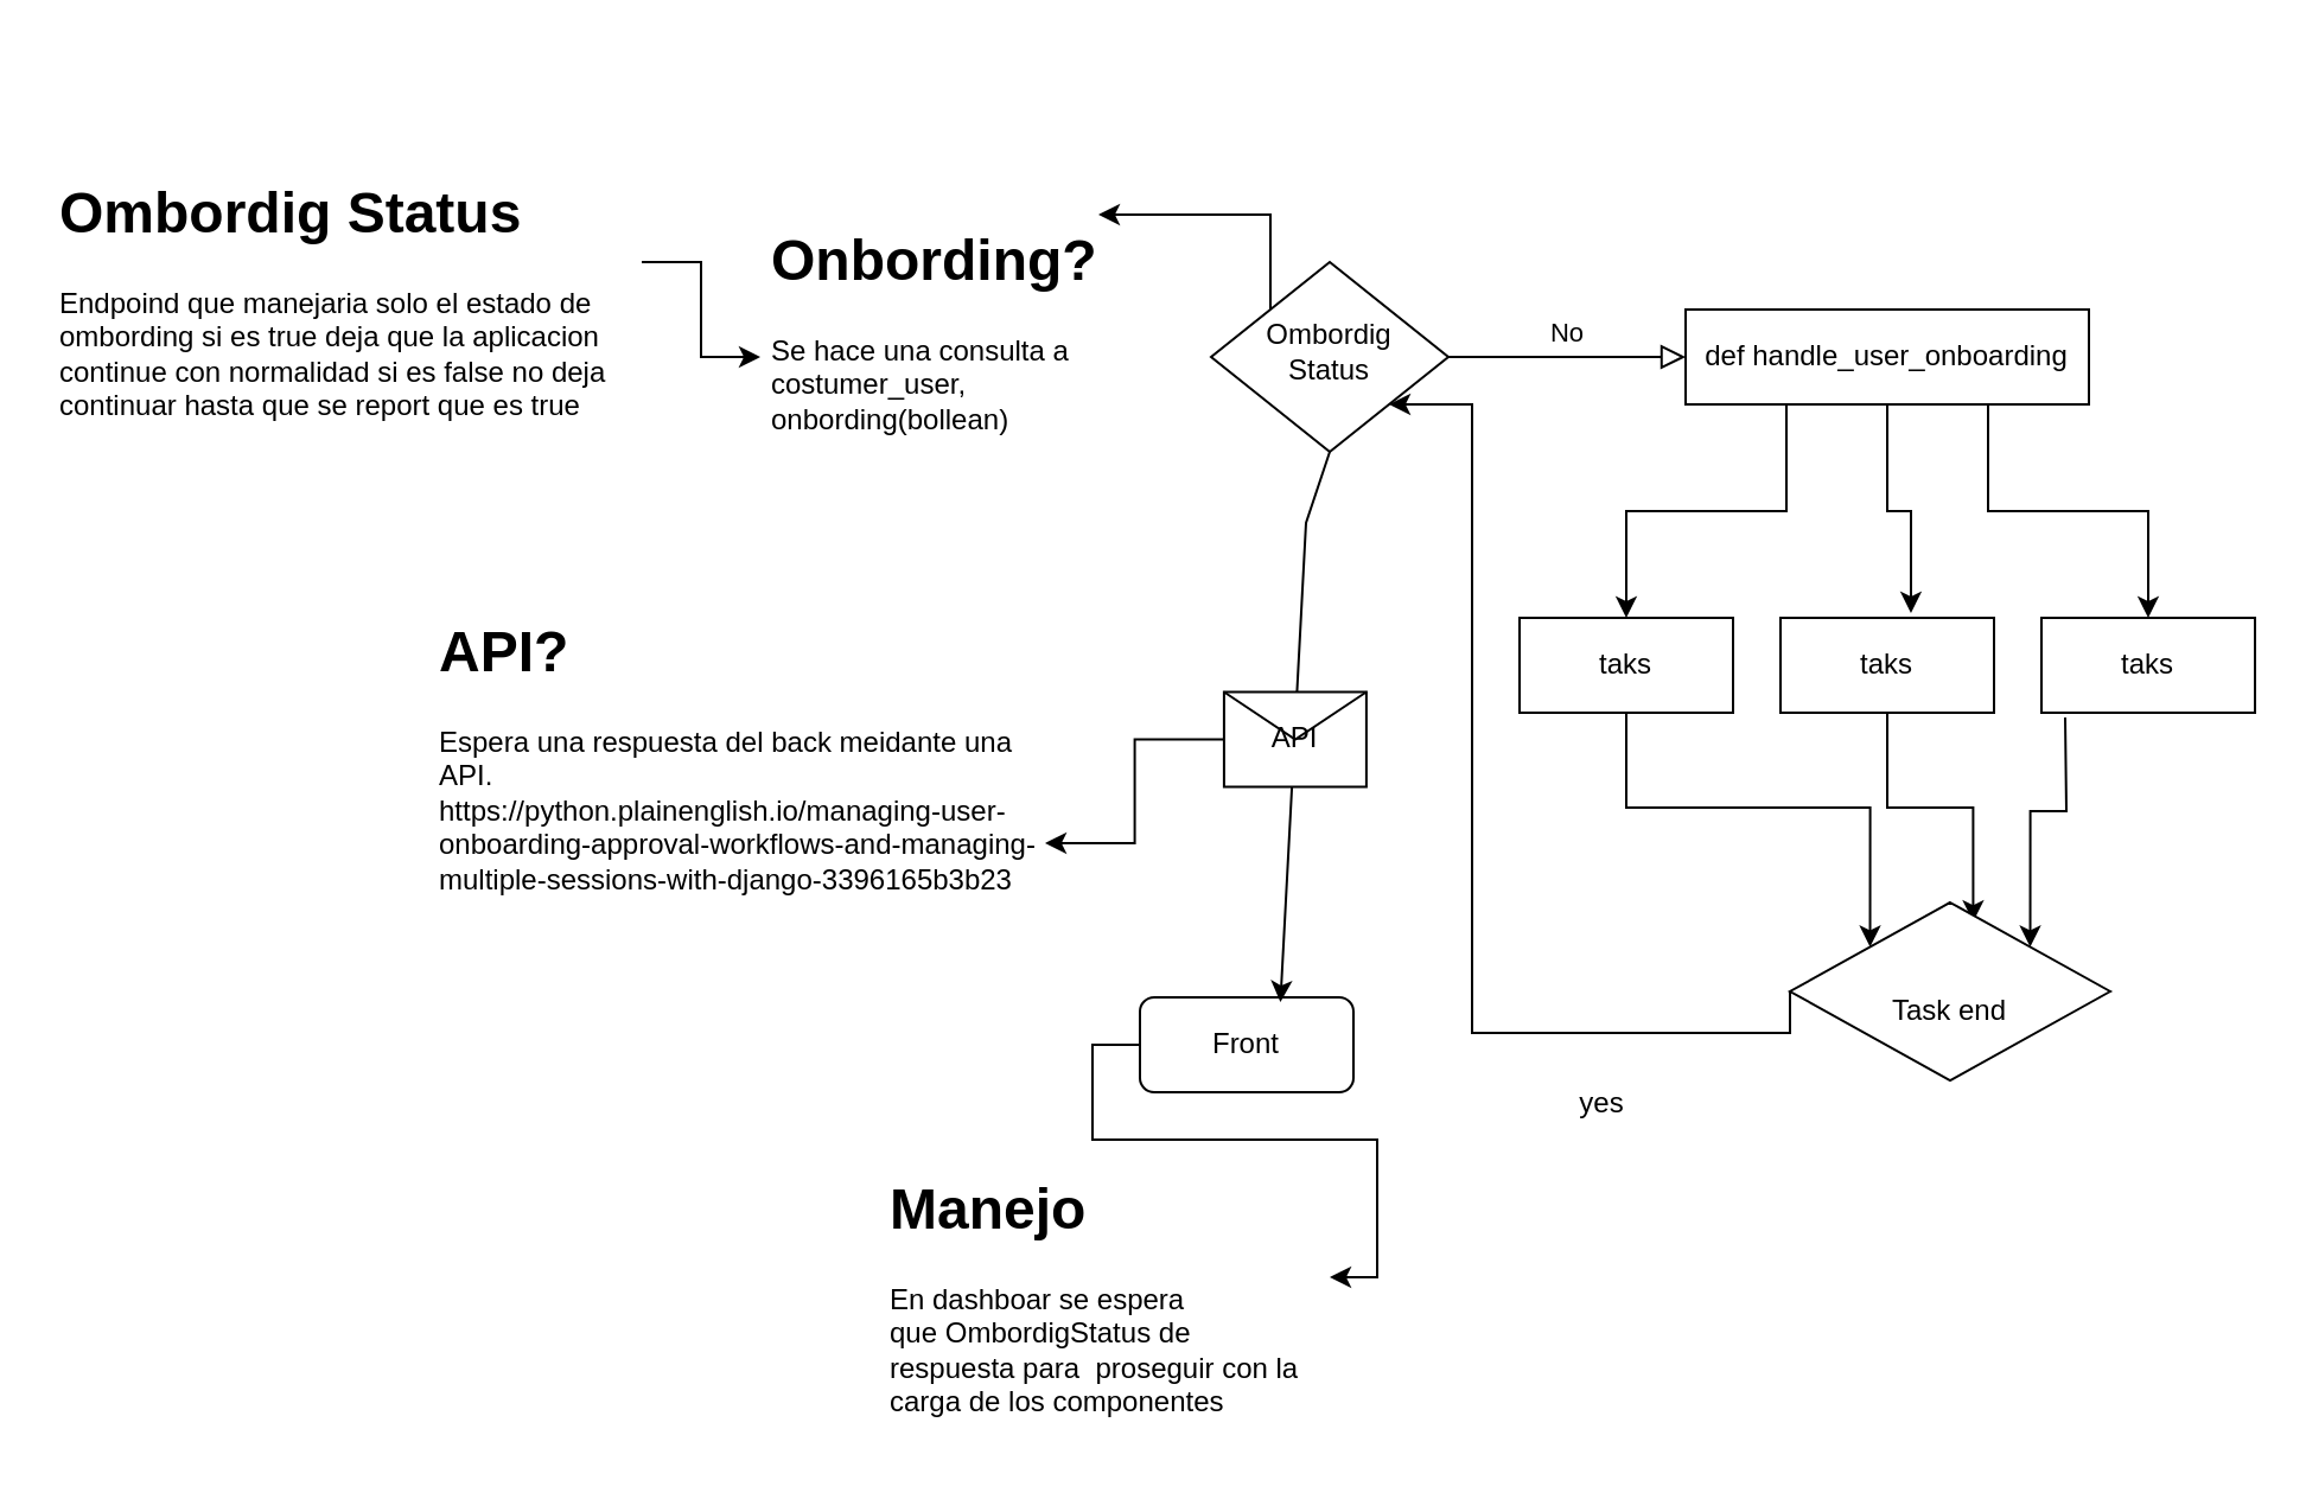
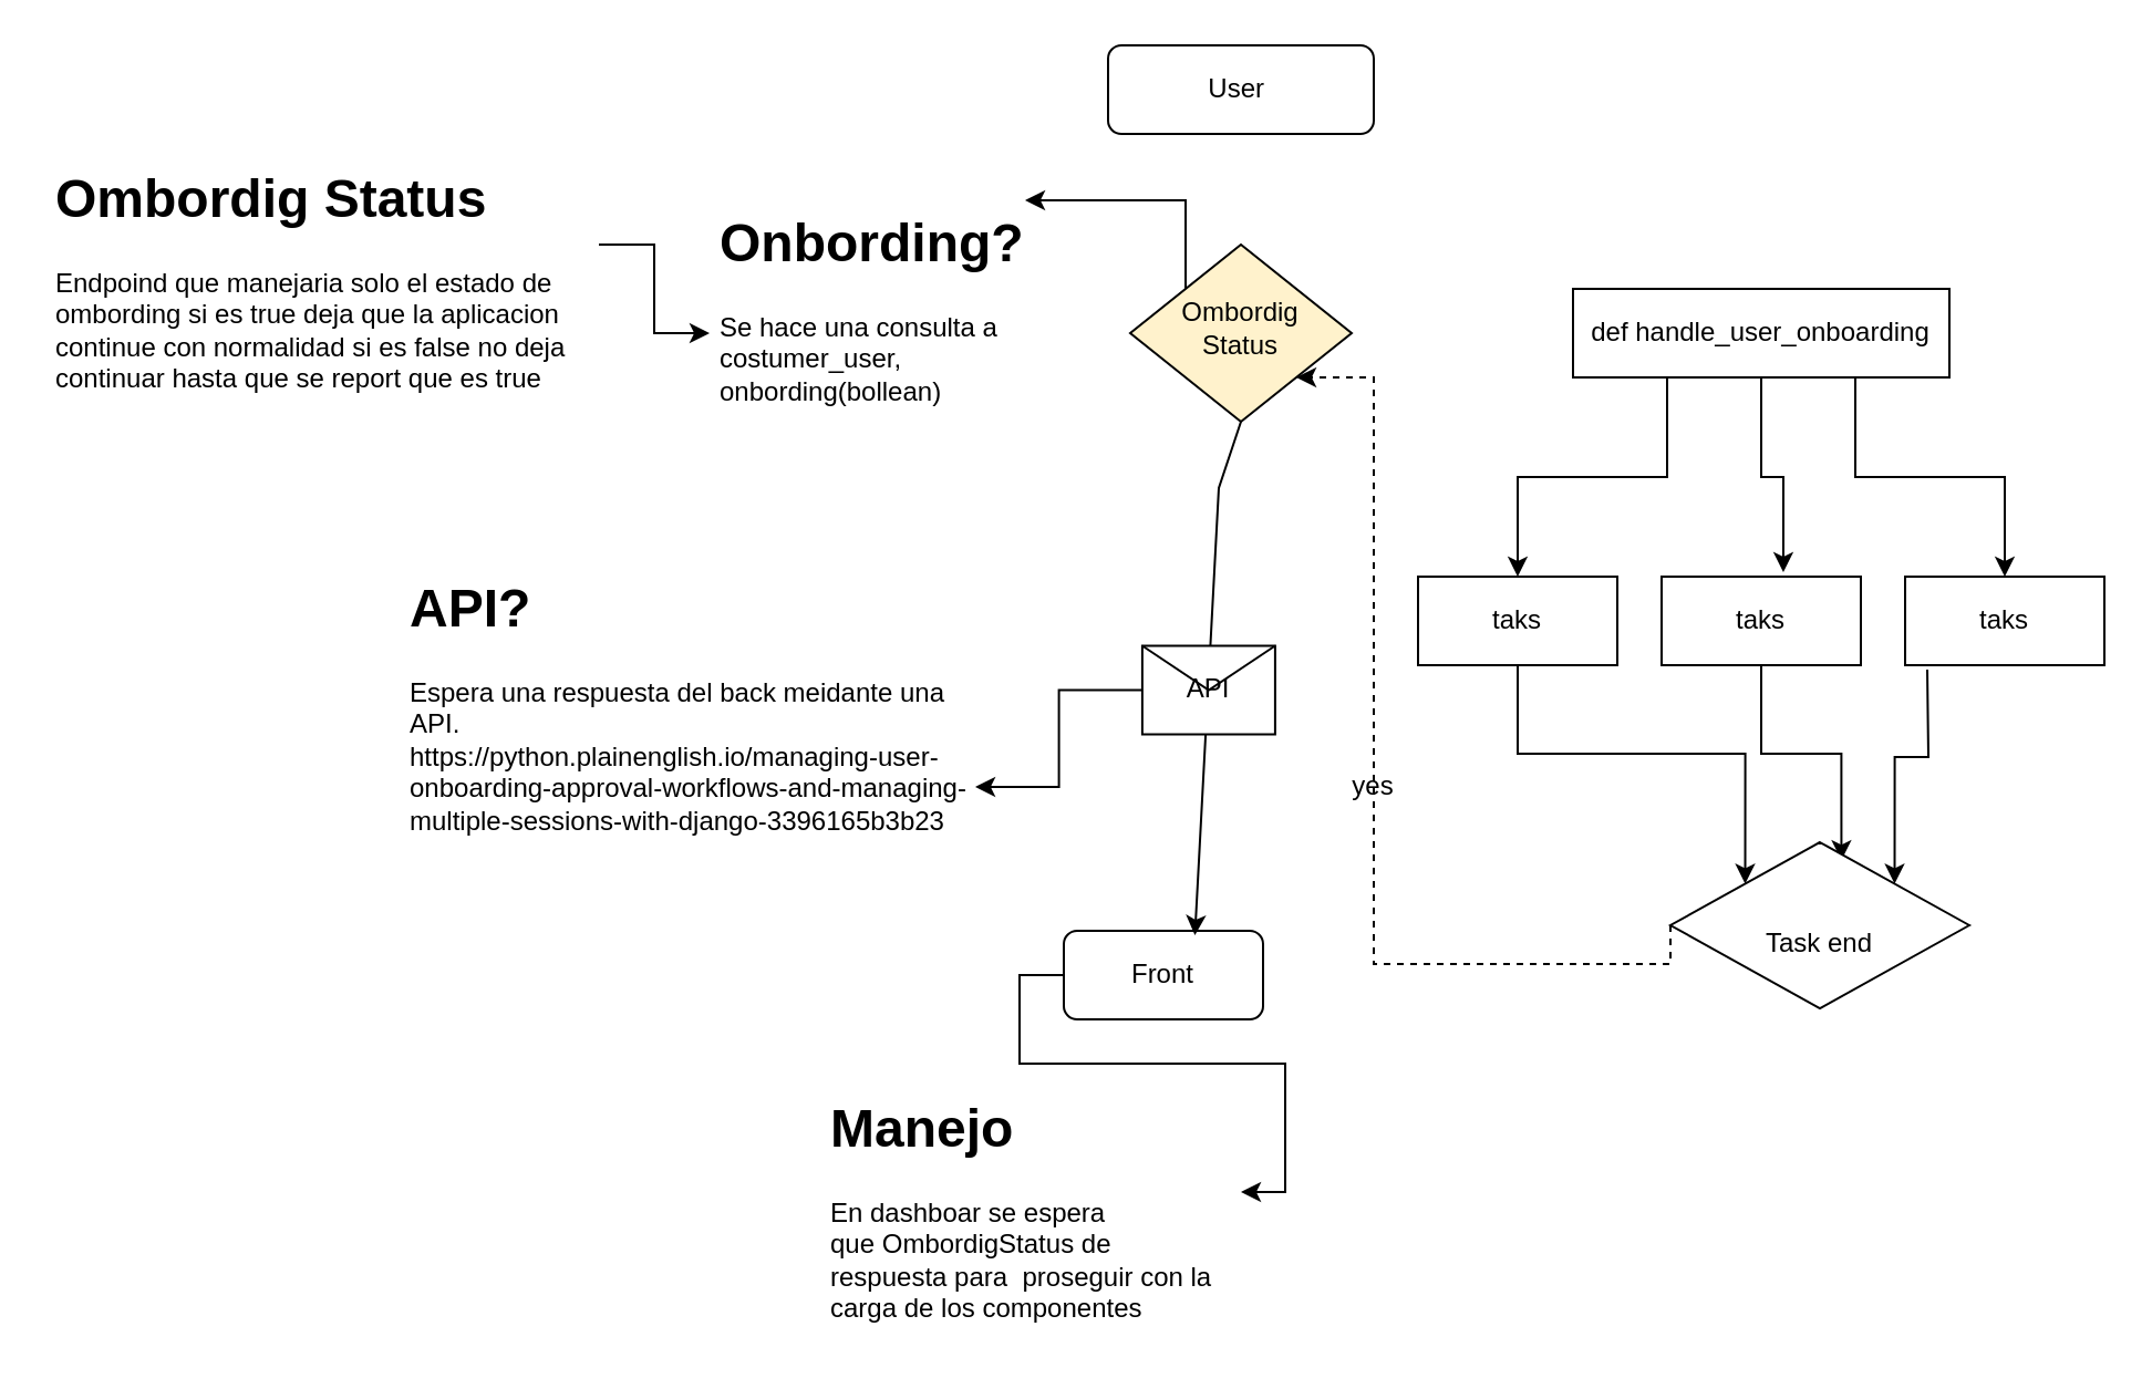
+ <mxCell id="2" value="User&amp;nbsp;" style="rounded=1;whiteSpace=wrap;html=1;fontSize=12;glass=0;strokeWidth=1;shadow=0;" parent="1" vertex="1"><mxGeometry x="500" y="20" width="120" height="40" as="geometry" /></mxCell>
- <mxCell id="5" value="Ombordig Status" style="rhombus;whiteSpace=wrap;html=1;shadow=0;fontFamily=Helvetica;fontSize=12;align=center;strokeWidth=1;spacing=6;spacingTop=-4;" parent="1" vertex="1"><mxGeometry x="510" y="110" width="100" height="80" as="geometry" /></mxCell>
+ <mxCell id="5" value="Ombordig Status" style="rhombus;whiteSpace=wrap;html=1;shadow=0;fontFamily=Helvetica;fontSize=12;align=center;strokeWidth=1;spacing=6;spacingTop=-4;fillColor=#fff2cc;" parent="1" vertex="1"><mxGeometry x="510" y="110" width="100" height="80" as="geometry" /></mxCell>
- <mxCell id="3" value="No" style="edgeStyle=orthogonalEdgeStyle;rounded=0;html=1;jettySize=auto;orthogonalLoop=1;fontSize=11;endArrow=block;endFill=0;endSize=8;strokeWidth=1;shadow=0;labelBackgroundColor=none;" parent="1" source="5" target="9" edge="1"><mxGeometry y="10" relative="1" as="geometry"><mxPoint as="offset" /></mxGeometry></mxCell>
- <mxCell id="20" style="edgeStyle=orthogonalEdgeStyle;rounded=0;orthogonalLoop=1;jettySize=auto;html=1;exitX=0;exitY=0.5;exitDx=0;exitDy=0;entryX=1;entryY=1;entryDx=0;entryDy=0;" edge="1" parent="1" source="21" target="5"><mxGeometry relative="1" as="geometry"><Array as="points"><mxPoint x="620" y="435" /><mxPoint x="620" y="170" /></Array></mxGeometry></mxCell>
+ <mxCell id="20" style="edgeStyle=orthogonalEdgeStyle;rounded=0;orthogonalLoop=1;jettySize=auto;html=1;exitX=0;exitY=0.5;exitDx=0;exitDy=0;entryX=1;entryY=1;entryDx=0;entryDy=0;dashed=1;" edge="1" parent="1" source="21" target="5"><mxGeometry relative="1" as="geometry"><Array as="points"><mxPoint x="620" y="435" /><mxPoint x="620" y="170" /></Array></mxGeometry></mxCell>
- <mxCell id="22" value="yes" style="text;html=1;align=center;verticalAlign=middle;whiteSpace=wrap;rounded=0;" vertex="1" parent="1"><mxGeometry x="645" y="450" width="60" height="30" as="geometry" /></mxCell>
+ <mxCell id="22" value="yes" style="text;html=1;align=center;verticalAlign=middle;whiteSpace=wrap;rounded=0;" vertex="1" parent="1"><mxGeometry x="590" y="340" width="60" height="30" as="geometry" /></mxCell>
